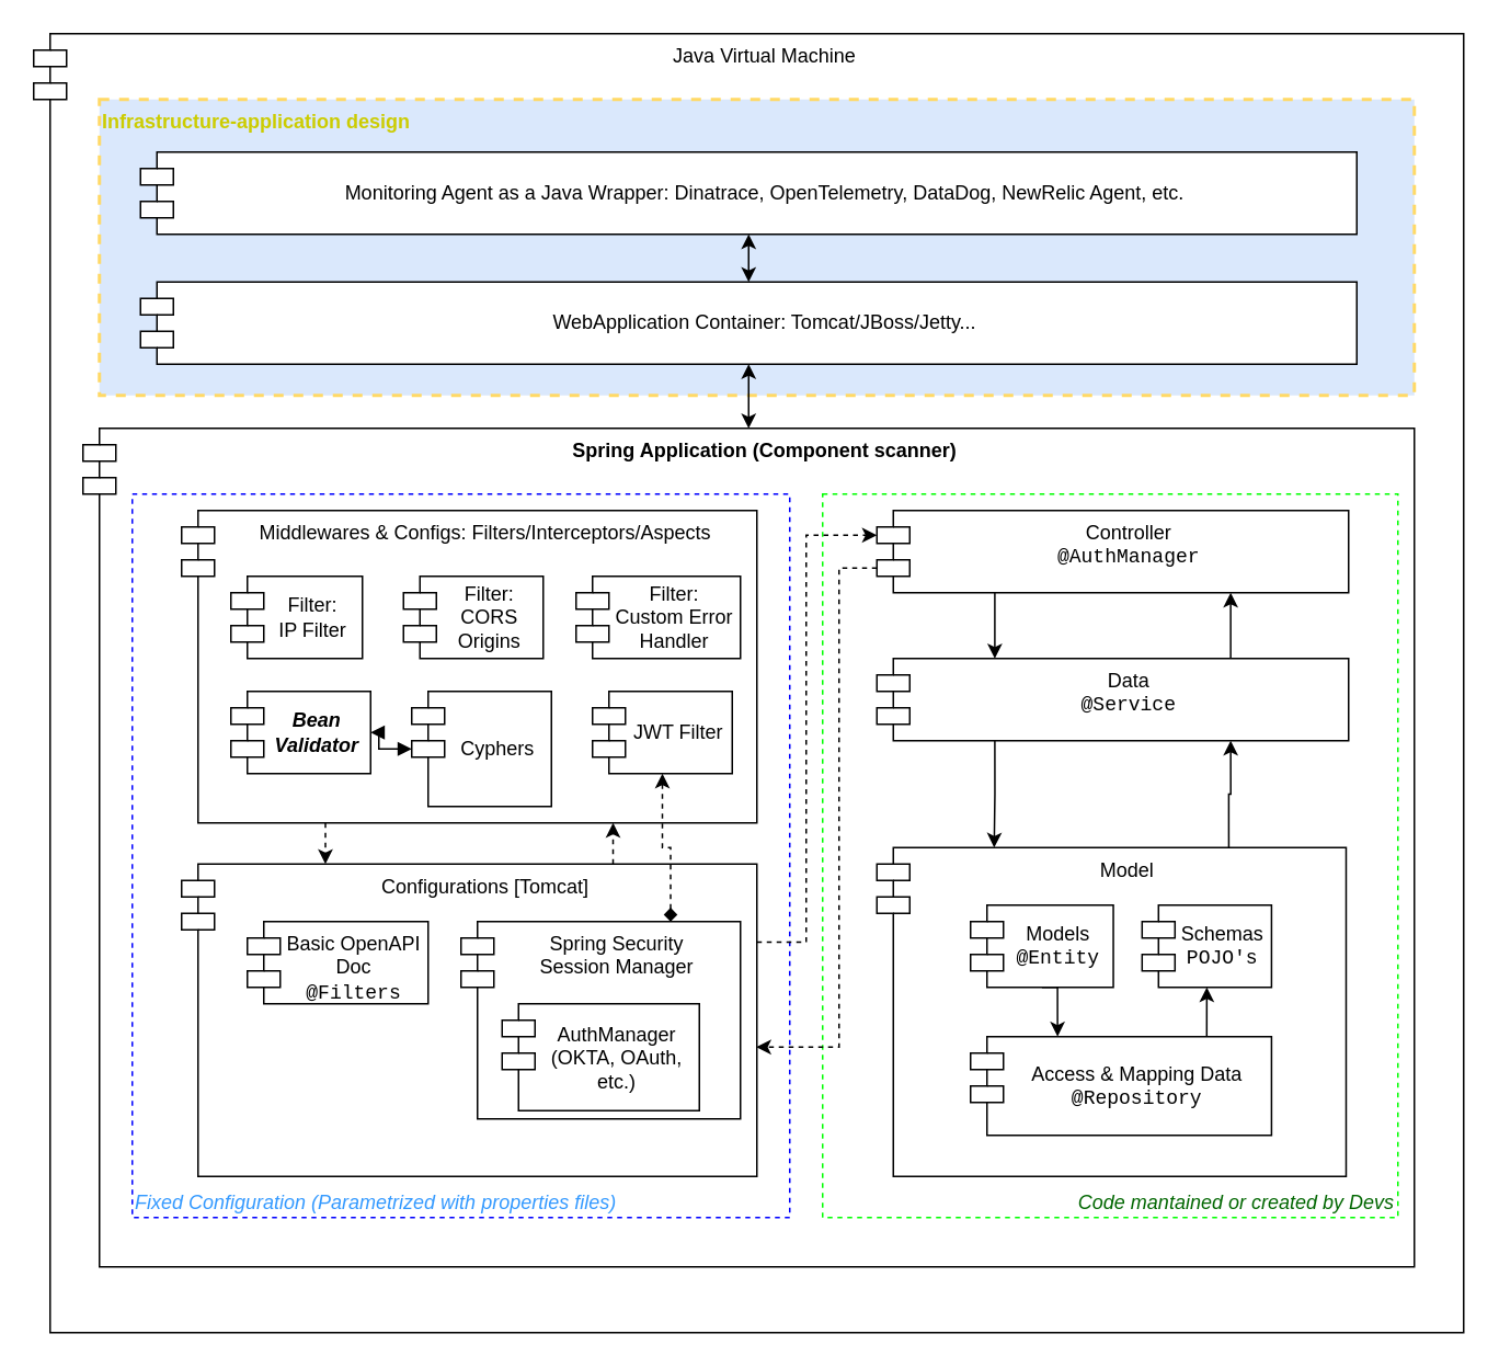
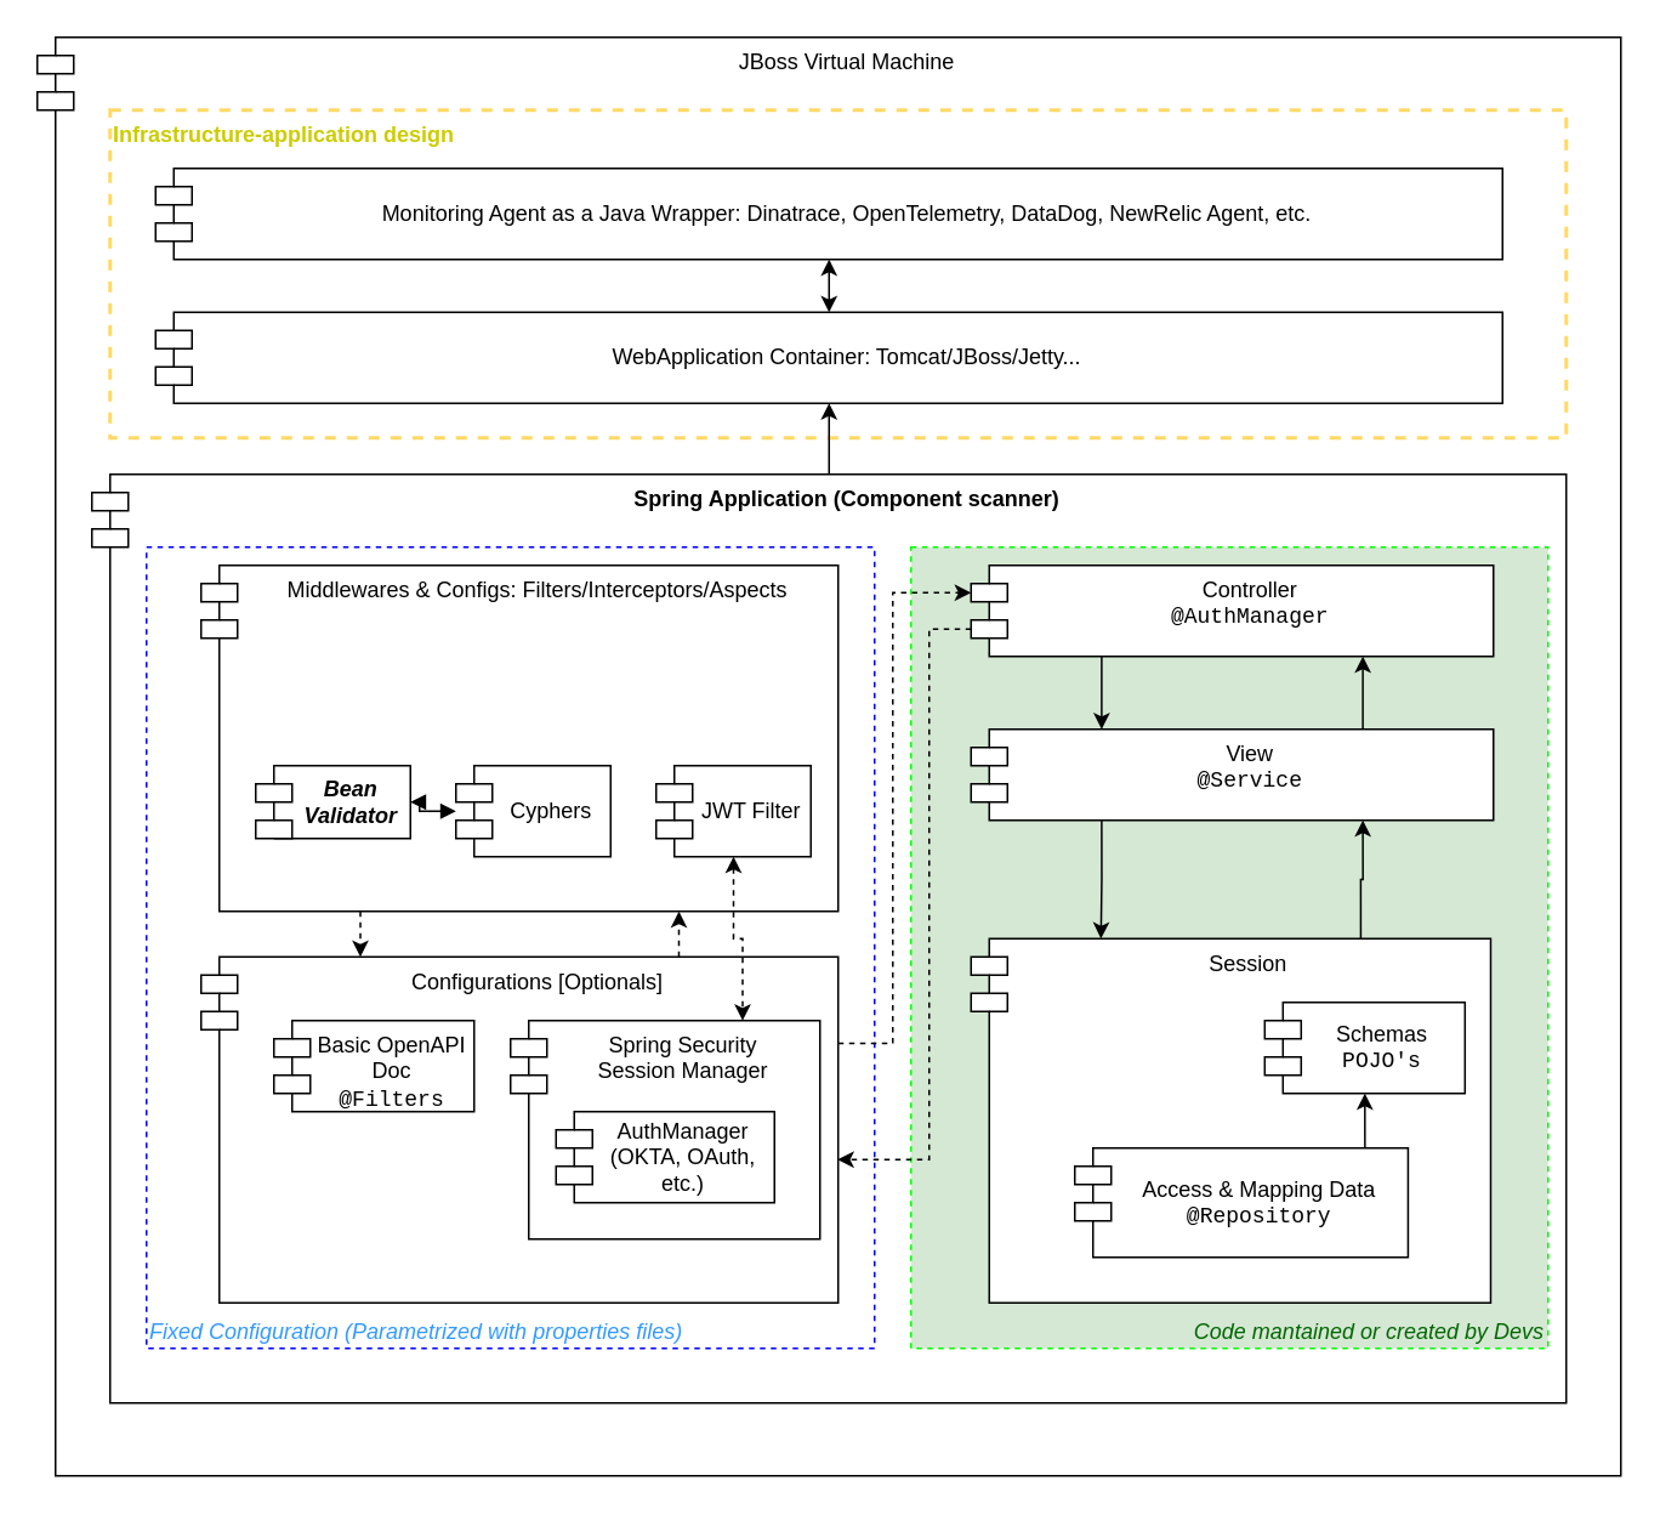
- <mxCell id="2" value="Java Virtual Machine" style="shape=module;align=left;spacingLeft=20;align=center;verticalAlign=top;whiteSpace=wrap;html=1;" vertex="1" parent="1"><mxGeometry x="20" y="20" width="870" height="790" as="geometry" /></mxCell>
+ <mxCell id="2" value="JBoss Virtual Machine" style="shape=module;align=left;spacingLeft=20;align=center;verticalAlign=top;whiteSpace=wrap;html=1;" vertex="1" parent="1"><mxGeometry x="20" y="20" width="870" height="790" as="geometry" /></mxCell>
- <mxCell id="34" value="Infrastructure-application design" style="rounded=0;whiteSpace=wrap;html=1;dashed=1;strokeColor=#FFD966;strokeWidth=2;align=left;verticalAlign=top;fontStyle=1;fontColor=#CCCC00;fillColor=#dae8fc;" vertex="1" parent="1"><mxGeometry x="60" y="60" width="800" height="180" as="geometry" /></mxCell>
+ <mxCell id="34" value="Infrastructure-application design" style="rounded=0;whiteSpace=wrap;html=1;dashed=1;strokeColor=#FFD966;strokeWidth=2;align=left;verticalAlign=top;fontStyle=1;fontColor=#CCCC00;" vertex="1" parent="1"><mxGeometry x="60" y="60" width="800" height="180" as="geometry" /></mxCell>
- <mxCell id="36" style="edgeStyle=orthogonalEdgeStyle;rounded=0;orthogonalLoop=1;jettySize=auto;html=1;exitX=0.5;exitY=1;exitDx=0;exitDy=0;entryX=0.5;entryY=0;entryDx=0;entryDy=0;startArrow=classic;startFill=1;" edge="1" parent="1" source="37" target="3"><mxGeometry relative="1" as="geometry" /></mxCell>
+ <mxCell id="36" style="edgeStyle=orthogonalEdgeStyle;rounded=0;orthogonalLoop=1;jettySize=auto;html=1;exitX=0.5;exitY=1;exitDx=0;exitDy=0;entryX=0.5;entryY=0;entryDx=0;entryDy=0;startArrow=classic;startFill=1;endArrow=none;" edge="1" parent="1" source="37" target="3"><mxGeometry relative="1" as="geometry" /></mxCell>
- <mxCell id="10" value="Filter:&lt;br&gt;IP Filter" style="shape=module;align=left;spacingLeft=20;align=center;verticalAlign=middle;whiteSpace=wrap;html=1;" vertex="1" parent="1"><mxGeometry x="140" y="350" width="80" height="50" as="geometry" /></mxCell>
- <mxCell id="11" value="Filter:&lt;br&gt;CORS Origins" style="shape=module;align=left;spacingLeft=20;align=center;verticalAlign=middle;whiteSpace=wrap;html=1;" vertex="1" parent="1"><mxGeometry x="245" y="350" width="85" height="50" as="geometry" /></mxCell>
- <mxCell id="39" value="Filter:&lt;br&gt;Custom Error Handler" style="shape=module;align=left;spacingLeft=20;align=center;verticalAlign=middle;whiteSpace=wrap;html=1;" vertex="1" parent="1"><mxGeometry x="350" y="350" width="100" height="50" as="geometry" /></mxCell>
- <mxCell id="26" value="Data&lt;br&gt;&lt;font face=&quot;Courier New&quot;&gt;@Service&lt;/font&gt;" style="shape=module;align=left;spacingLeft=20;align=center;verticalAlign=top;whiteSpace=wrap;html=1;" vertex="1" parent="1"><mxGeometry x="533.01" y="400" width="286.99" height="50" as="geometry" /></mxCell>
+ <mxCell id="26" value="View&lt;br&gt;&lt;font face=&quot;Courier New&quot;&gt;@Service&lt;/font&gt;" style="shape=module;align=left;spacingLeft=20;align=center;verticalAlign=top;whiteSpace=wrap;html=1;" vertex="1" parent="1"><mxGeometry x="533.01" y="400" width="286.99" height="50" as="geometry" /></mxCell>
- <mxCell id="12" value="&lt;b&gt;&lt;i&gt;Bean Validator&lt;/i&gt;&lt;/b&gt;" style="shape=module;align=left;spacingLeft=20;align=center;verticalAlign=middle;whiteSpace=wrap;html=1;" vertex="1" parent="1"><mxGeometry x="140" y="420" width="85" height="50" as="geometry" /></mxCell>
+ <mxCell id="12" value="&lt;b&gt;&lt;i&gt;Bean Validator&lt;/i&gt;&lt;/b&gt;" style="shape=module;align=left;spacingLeft=20;align=center;verticalAlign=middle;whiteSpace=wrap;html=1;" vertex="1" parent="1"><mxGeometry x="140" y="420" width="85" height="40" as="geometry" /></mxCell>
- <mxCell id="21" value="Cyphers" style="shape=module;align=left;spacingLeft=20;align=center;verticalAlign=middle;whiteSpace=wrap;html=1;" vertex="1" parent="1"><mxGeometry x="250" y="420" width="85" height="70" as="geometry" /></mxCell>
+ <mxCell id="21" value="Cyphers" style="shape=module;align=left;spacingLeft=20;align=center;verticalAlign=middle;whiteSpace=wrap;html=1;" vertex="1" parent="1"><mxGeometry x="250" y="420" width="85" height="50" as="geometry" /></mxCell>
- <mxCell id="28" value="Model" style="shape=module;align=left;spacingLeft=20;align=center;verticalAlign=top;whiteSpace=wrap;html=1;" vertex="1" parent="1"><mxGeometry x="533.01" y="515" width="285.48" height="200" as="geometry" /></mxCell>
+ <mxCell id="28" value="Session" style="shape=module;align=left;spacingLeft=20;align=center;verticalAlign=top;whiteSpace=wrap;html=1;" vertex="1" parent="1"><mxGeometry x="533.01" y="515" width="285.48" height="200" as="geometry" /></mxCell>
- <mxCell id="14" value="Configurations [Tomcat]" style="shape=module;align=left;spacingLeft=20;align=center;verticalAlign=top;whiteSpace=wrap;html=1;" vertex="1" parent="1"><mxGeometry x="110" y="525" width="350" height="190" as="geometry" /></mxCell>
+ <mxCell id="14" value="Configurations [Optionals]" style="shape=module;align=left;spacingLeft=20;align=center;verticalAlign=top;whiteSpace=wrap;html=1;" vertex="1" parent="1"><mxGeometry x="110" y="525" width="350" height="190" as="geometry" /></mxCell>
- <mxCell id="18" style="edgeStyle=orthogonalEdgeStyle;rounded=0;orthogonalLoop=1;jettySize=auto;html=1;exitX=0.5;exitY=1;exitDx=0;exitDy=0;entryX=0.75;entryY=0;entryDx=0;entryDy=0;startArrow=classic;startFill=1;dashed=1;endArrow=diamond;" edge="1" parent="1" source="19" target="16"><mxGeometry relative="1" as="geometry" /></mxCell>
+ <mxCell id="18" style="edgeStyle=orthogonalEdgeStyle;rounded=0;orthogonalLoop=1;jettySize=auto;html=1;exitX=0.5;exitY=1;exitDx=0;exitDy=0;entryX=0.75;entryY=0;entryDx=0;entryDy=0;startArrow=classic;startFill=1;dashed=1;" edge="1" parent="1" source="19" target="16"><mxGeometry relative="1" as="geometry" /></mxCell>
- <mxCell id="29" value="Models&lt;br&gt;&lt;font face=&quot;Courier New&quot;&gt;@Entity&lt;/font&gt;" style="shape=module;align=left;spacingLeft=20;align=center;verticalAlign=middle;whiteSpace=wrap;html=1;" vertex="1" parent="1"><mxGeometry x="589.999" y="550" width="86.861" height="50" as="geometry" /></mxCell>
- <mxCell id="32" value="Schemas&lt;br&gt;&lt;font face=&quot;Courier New&quot;&gt;POJO's&lt;/font&gt;" style="shape=module;align=left;spacingLeft=20;align=center;verticalAlign=middle;whiteSpace=wrap;html=1;" vertex="1" parent="1"><mxGeometry x="694.36" y="550" width="78.75" height="50" as="geometry" /></mxCell>
+ <mxCell id="32" value="Schemas&lt;br&gt;&lt;font face=&quot;Courier New&quot;&gt;POJO's&lt;/font&gt;" style="shape=module;align=left;spacingLeft=20;align=center;verticalAlign=middle;whiteSpace=wrap;html=1;" vertex="1" parent="1"><mxGeometry x="694.36" y="550" width="110" height="50" as="geometry" /></mxCell>
- <mxCell id="33" style="edgeStyle=orthogonalEdgeStyle;rounded=0;orthogonalLoop=1;jettySize=auto;html=1;exitX=0.5;exitY=1;exitDx=0;exitDy=0;entryX=0.289;entryY=-0.001;entryDx=0;entryDy=0;entryPerimeter=0;" edge="1" parent="1" source="29" target="31"><mxGeometry relative="1" as="geometry" /></mxCell>
- <mxCell id="17" value="AuthManager&lt;br&gt;(OKTA, OAuth, etc.)" style="shape=module;align=left;spacingLeft=20;align=center;verticalAlign=middle;whiteSpace=wrap;html=1;" vertex="1" parent="1"><mxGeometry x="305" y="610" width="120" height="65" as="geometry" /></mxCell>
+ <mxCell id="17" value="AuthManager&lt;br&gt;(OKTA, OAuth, etc.)" style="shape=module;align=left;spacingLeft=20;align=center;verticalAlign=middle;whiteSpace=wrap;html=1;" vertex="1" parent="1"><mxGeometry x="305" y="610" width="120" height="50" as="geometry" /></mxCell>
- <mxCell id="4" value="&lt;i&gt;Code mantained or created by Devs&lt;/i&gt;" style="rounded=0;whiteSpace=wrap;html=1;verticalAlign=bottom;align=right;dashed=1;strokeColor=#00FF00;fontColor=#006600;" vertex="1" parent="1"><mxGeometry x="500" y="300" width="350" height="440" as="geometry" /></mxCell>
+ <mxCell id="4" value="&lt;i&gt;Code mantained or created by Devs&lt;/i&gt;" style="rounded=0;whiteSpace=wrap;html=1;verticalAlign=bottom;align=right;dashed=1;strokeColor=#00FF00;fontColor=#006600;fillColor=#d5e8d4;" vertex="1" parent="1"><mxGeometry x="500" y="300" width="350" height="440" as="geometry" /></mxCell>
